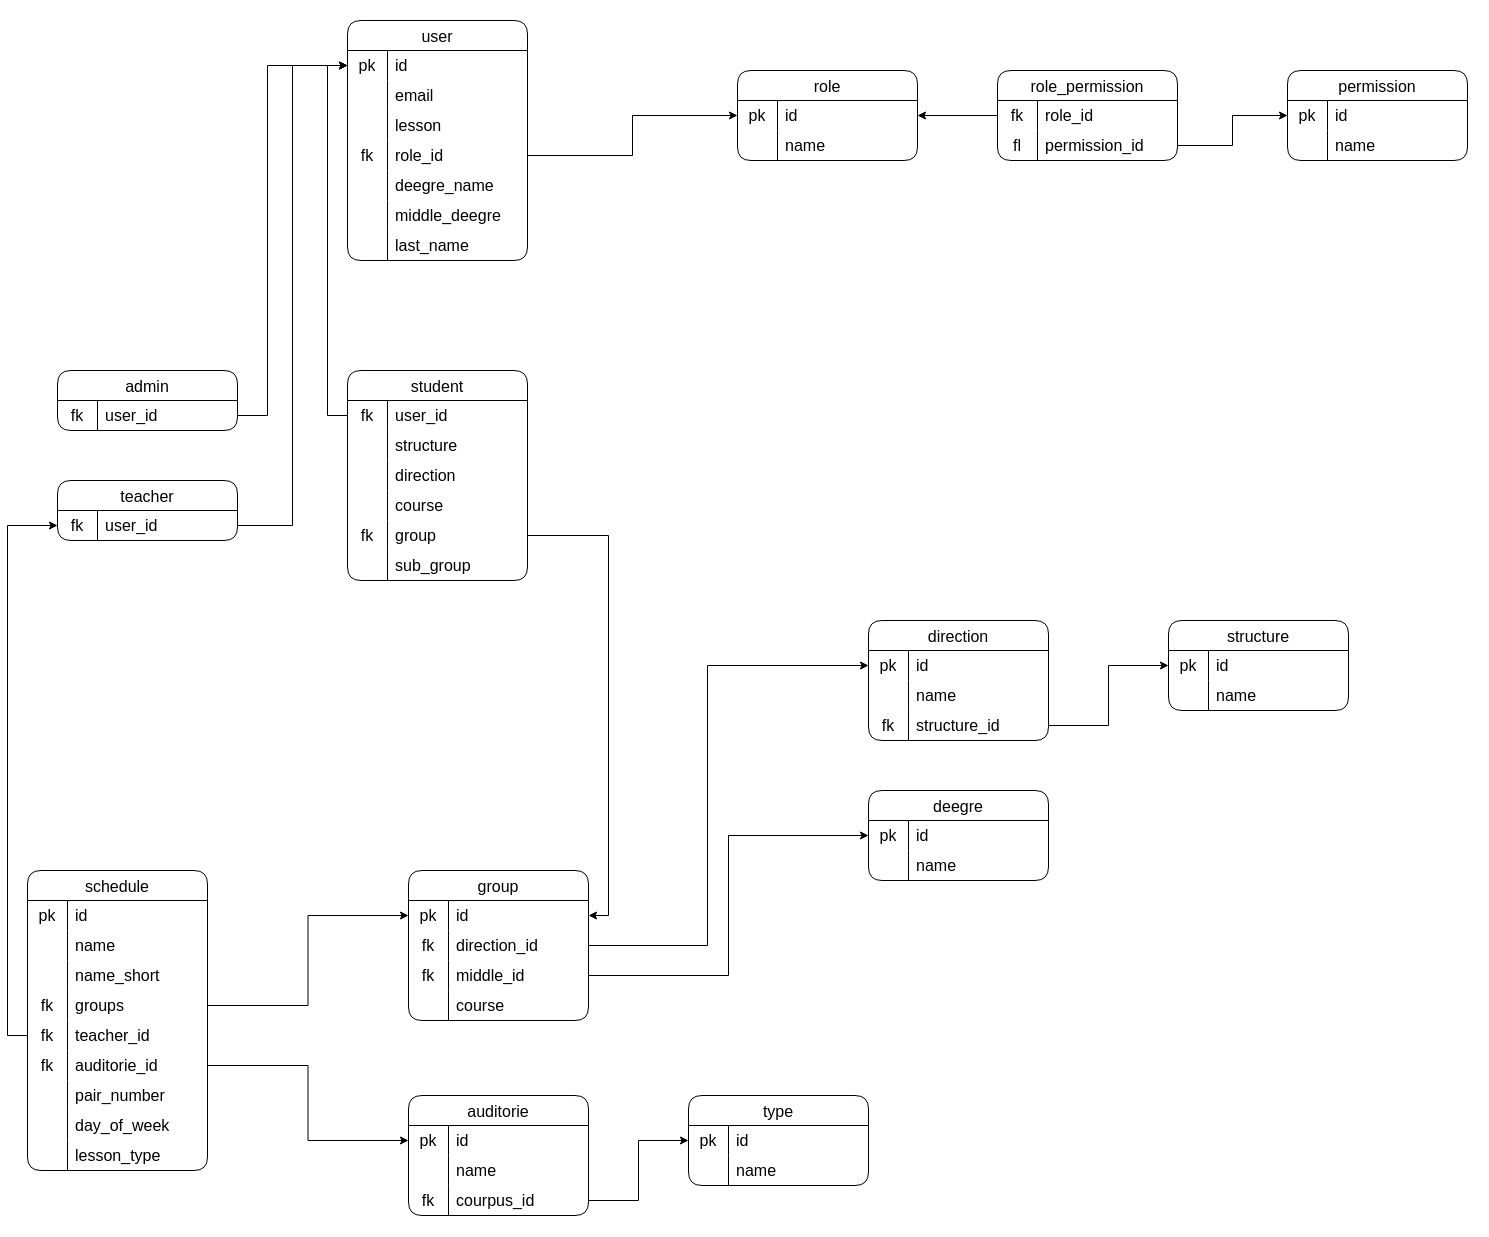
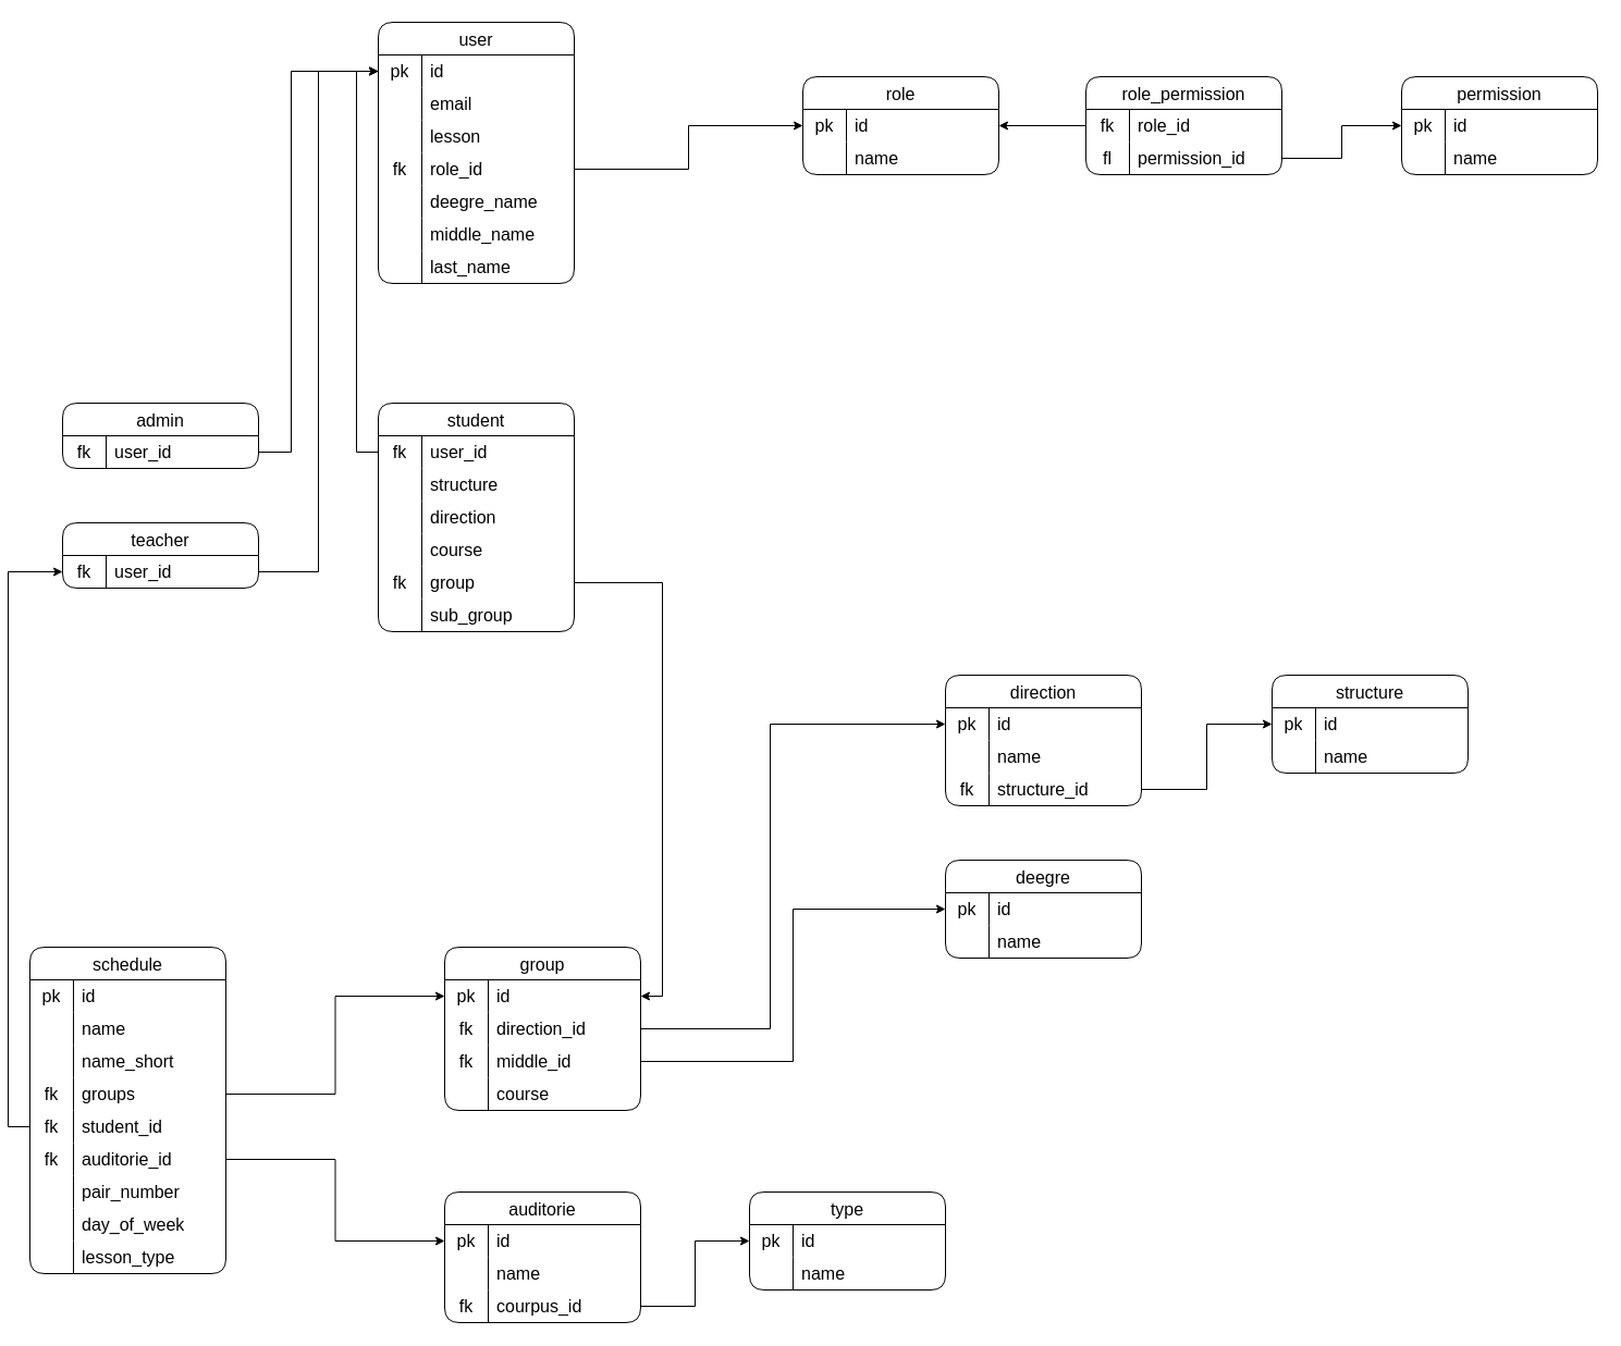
- <mxCell id="39" value="middle_deegre" style="shape=partialRectangle;html=1;whiteSpace=wrap;connectable=0;fillColor=none;top=0;left=0;bottom=0;right=0;align=left;spacingLeft=6;overflow=hidden;strokeColor=inherit;fontSize=16;rounded=1;fontFamily=Helvetica;fontColor=default;startSize=30;" vertex="1" parent="37"><mxGeometry x="40" width="140" height="30" as="geometry"><mxRectangle width="140" height="30" as="alternateBounds" /></mxGeometry></mxCell>
+ <mxCell id="39" value="middle_name" style="shape=partialRectangle;html=1;whiteSpace=wrap;connectable=0;fillColor=none;top=0;left=0;bottom=0;right=0;align=left;spacingLeft=6;overflow=hidden;strokeColor=inherit;fontSize=16;rounded=1;fontFamily=Helvetica;fontColor=default;startSize=30;" vertex="1" parent="37"><mxGeometry x="40" width="140" height="30" as="geometry"><mxRectangle width="140" height="30" as="alternateBounds" /></mxGeometry></mxCell>
- <mxCell id="107" value="teacher_id" style="shape=partialRectangle;html=1;whiteSpace=wrap;connectable=0;fillColor=none;top=0;left=0;bottom=0;right=0;align=left;spacingLeft=6;overflow=hidden;strokeColor=inherit;fontSize=16;rounded=1;fontFamily=Helvetica;fontColor=default;startSize=30;" vertex="1" parent="105"><mxGeometry x="40" width="140" height="30" as="geometry"><mxRectangle width="140" height="30" as="alternateBounds" /></mxGeometry></mxCell>
+ <mxCell id="107" value="student_id" style="shape=partialRectangle;html=1;whiteSpace=wrap;connectable=0;fillColor=none;top=0;left=0;bottom=0;right=0;align=left;spacingLeft=6;overflow=hidden;strokeColor=inherit;fontSize=16;rounded=1;fontFamily=Helvetica;fontColor=default;startSize=30;" vertex="1" parent="105"><mxGeometry x="40" width="140" height="30" as="geometry"><mxRectangle width="140" height="30" as="alternateBounds" /></mxGeometry></mxCell>
